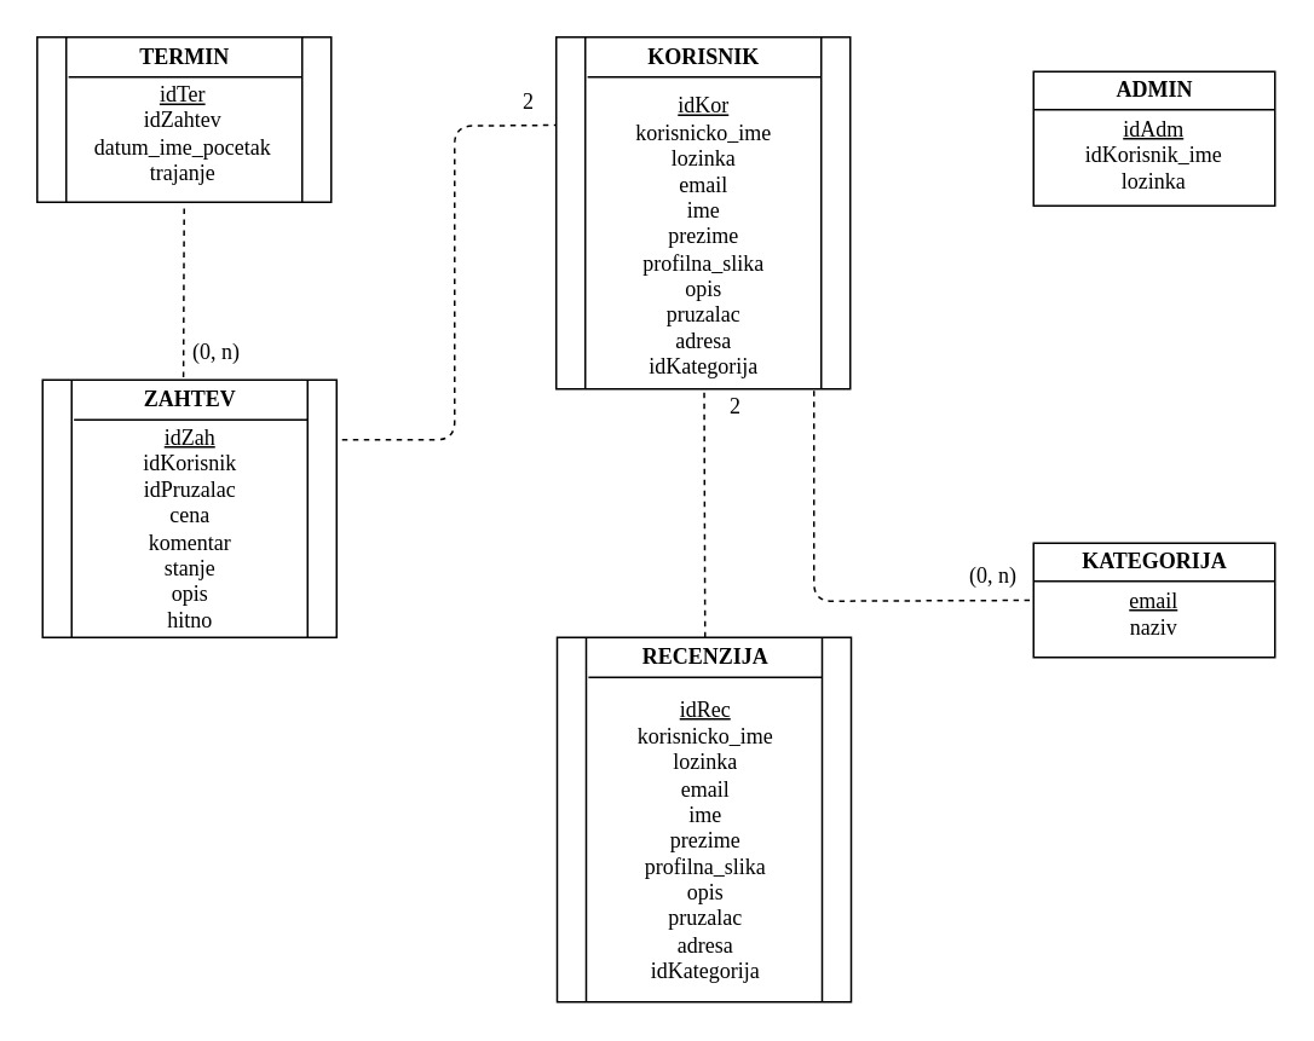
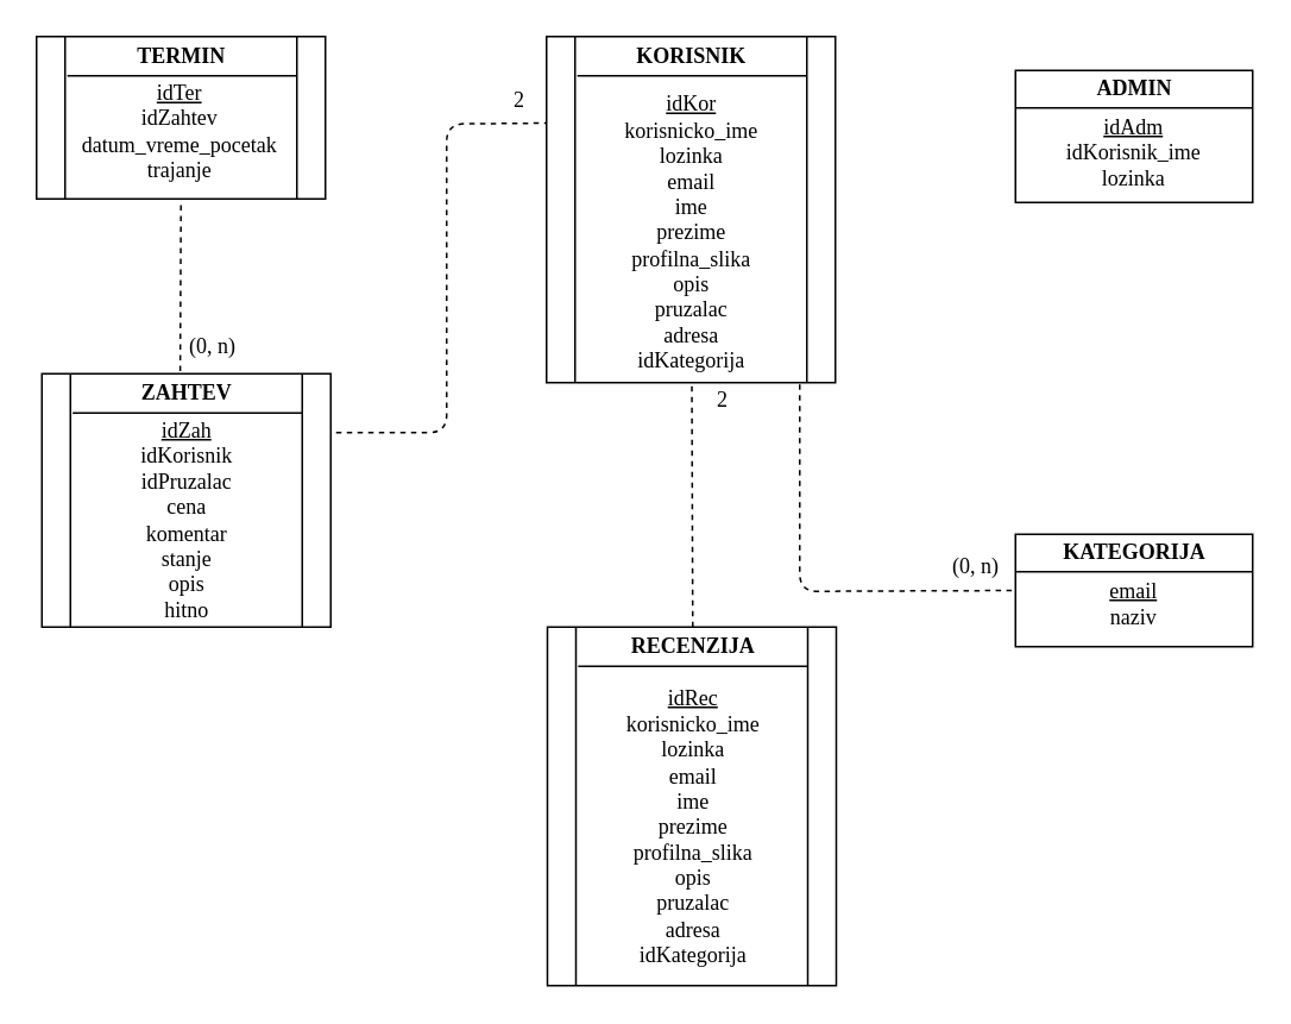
- <mxCell id="5" value="&lt;u&gt;idTer&lt;/u&gt;&lt;br&gt;idZahtev&lt;br&gt;datum_ime_pocetak&lt;br&gt;trajanje" style="text;html=1;strokeColor=none;fillColor=none;align=center;verticalAlign=middle;whiteSpace=wrap;rounded=0;fontFamily=Times New Roman;" vertex="1" parent="1"><mxGeometry x="23" y="42" width="155" height="62" as="geometry" /></mxCell>
+ <mxCell id="5" value="&lt;u&gt;idTer&lt;/u&gt;&lt;br&gt;idZahtev&lt;br&gt;datum_vreme_pocetak&lt;br&gt;trajanje" style="text;html=1;strokeColor=none;fillColor=none;align=center;verticalAlign=middle;whiteSpace=wrap;rounded=0;fontFamily=Times New Roman;" vertex="1" parent="1"><mxGeometry x="23" y="42" width="155" height="62" as="geometry" /></mxCell>
